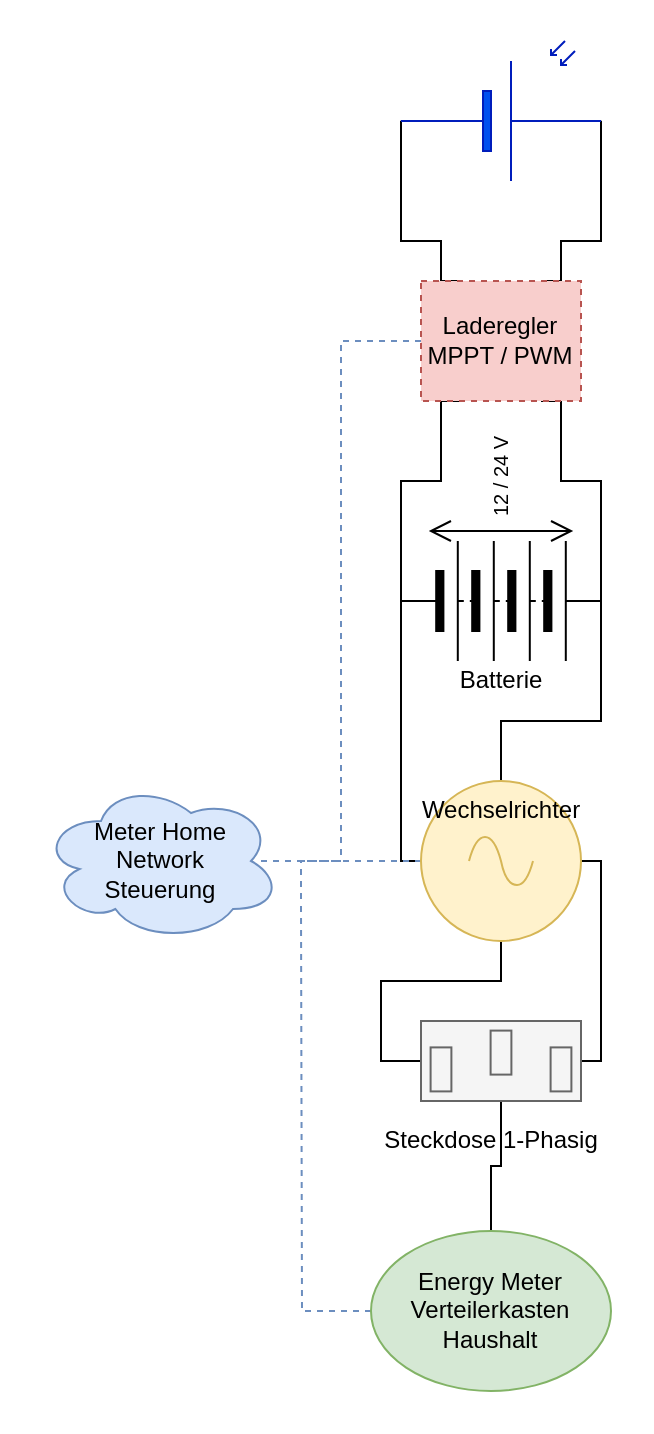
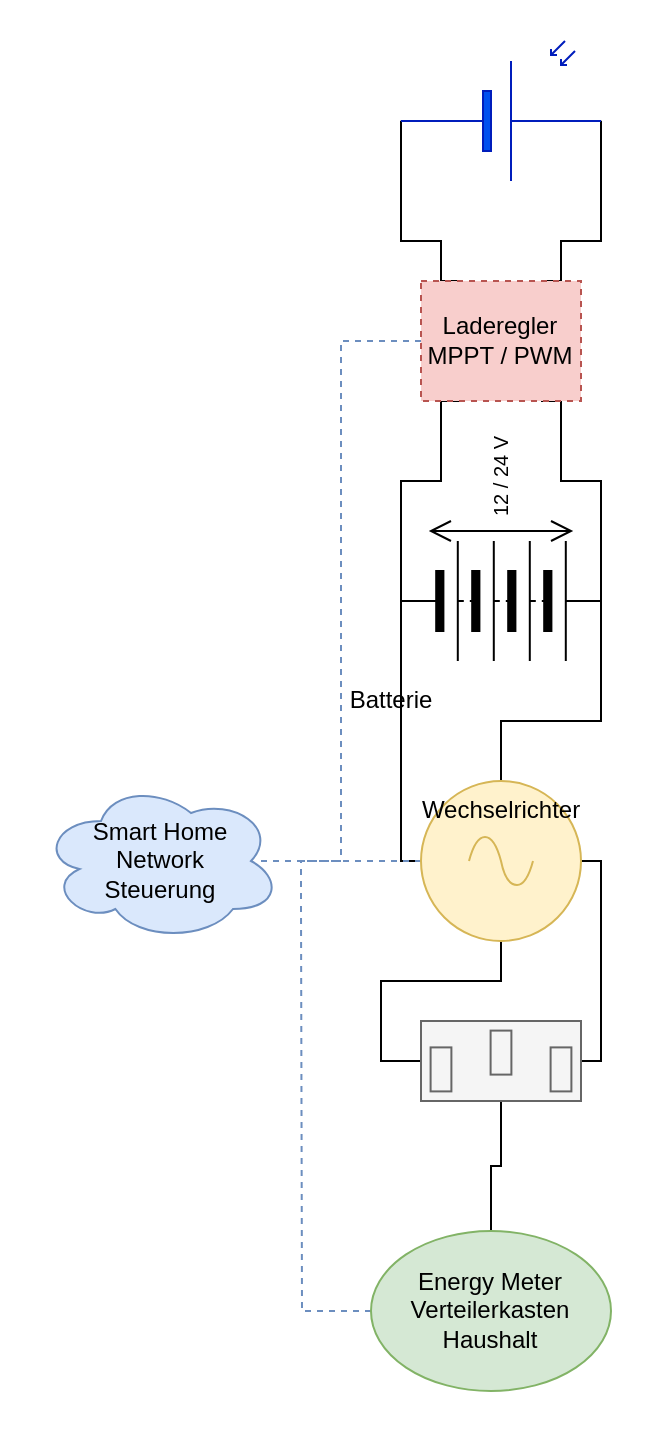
- <mxCell id="19" value="Batterie" style="text;html=1;align=center;verticalAlign=middle;resizable=0;points=[];autosize=1;strokeColor=none;fillColor=none;" vertex="1" parent="1"><mxGeometry x="220" y="330" width="60" height="20" as="geometry" /></mxCell>
+ <mxCell id="19" value="Batterie" style="text;html=1;align=center;verticalAlign=middle;resizable=0;points=[];autosize=1;strokeColor=none;fillColor=none;" vertex="1" parent="1"><mxGeometry x="165" y="340" width="60" height="20" as="geometry" /></mxCell>
- <mxCell id="25" value="Meter Home&lt;br&gt;Network&lt;br&gt;Steuerung" style="ellipse;shape=cloud;whiteSpace=wrap;html=1;fillColor=#dae8fc;strokeColor=#6c8ebf;" vertex="1" parent="1"><mxGeometry x="20" y="390" width="120" height="80" as="geometry" /></mxCell>
+ <mxCell id="25" value="Smart Home&lt;br&gt;Network&lt;br&gt;Steuerung" style="ellipse;shape=cloud;whiteSpace=wrap;html=1;fillColor=#dae8fc;strokeColor=#6c8ebf;" vertex="1" parent="1"><mxGeometry x="20" y="390" width="120" height="80" as="geometry" /></mxCell>
- <mxCell id="21" value="Steckdose 1-Phasig" style="text;html=1;align=center;verticalAlign=middle;resizable=0;points=[];autosize=1;strokeColor=none;fillColor=none;" vertex="1" parent="1"><mxGeometry x="185" y="560" width="120" height="20" as="geometry" /></mxCell>
